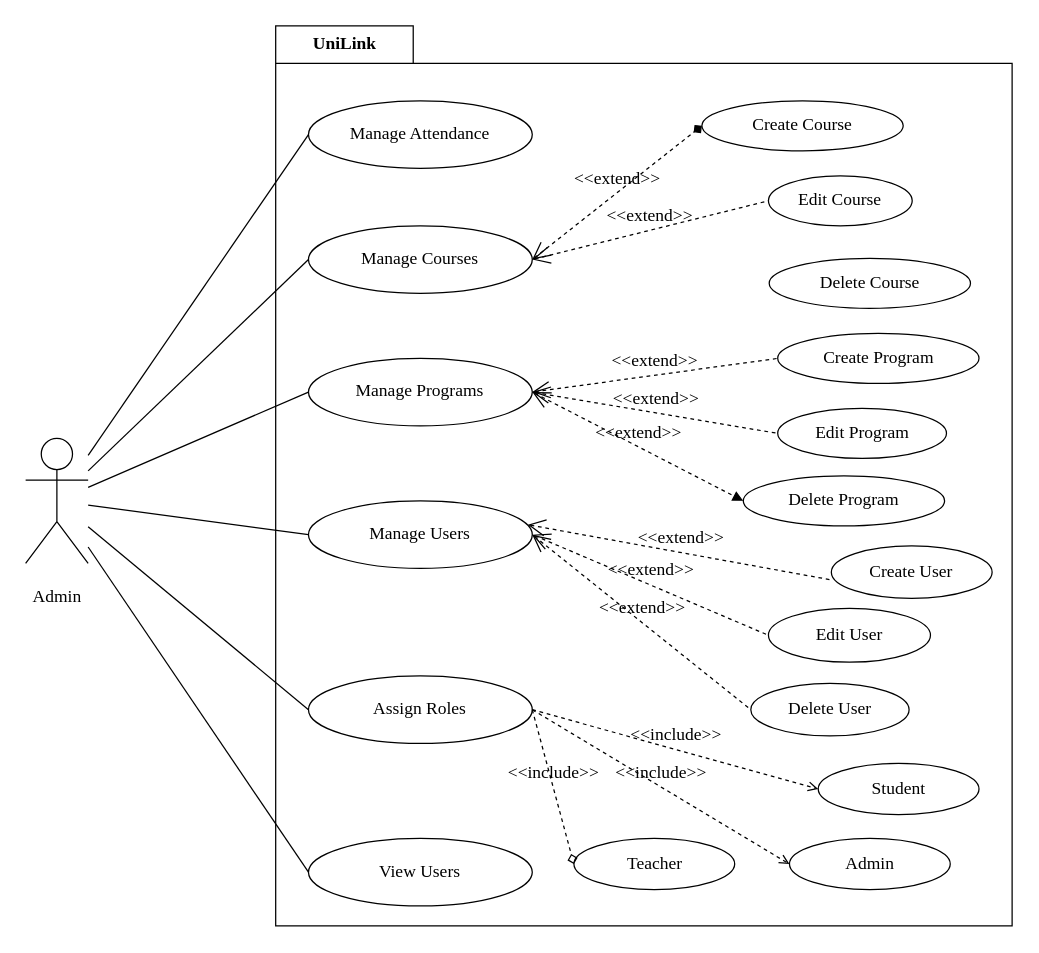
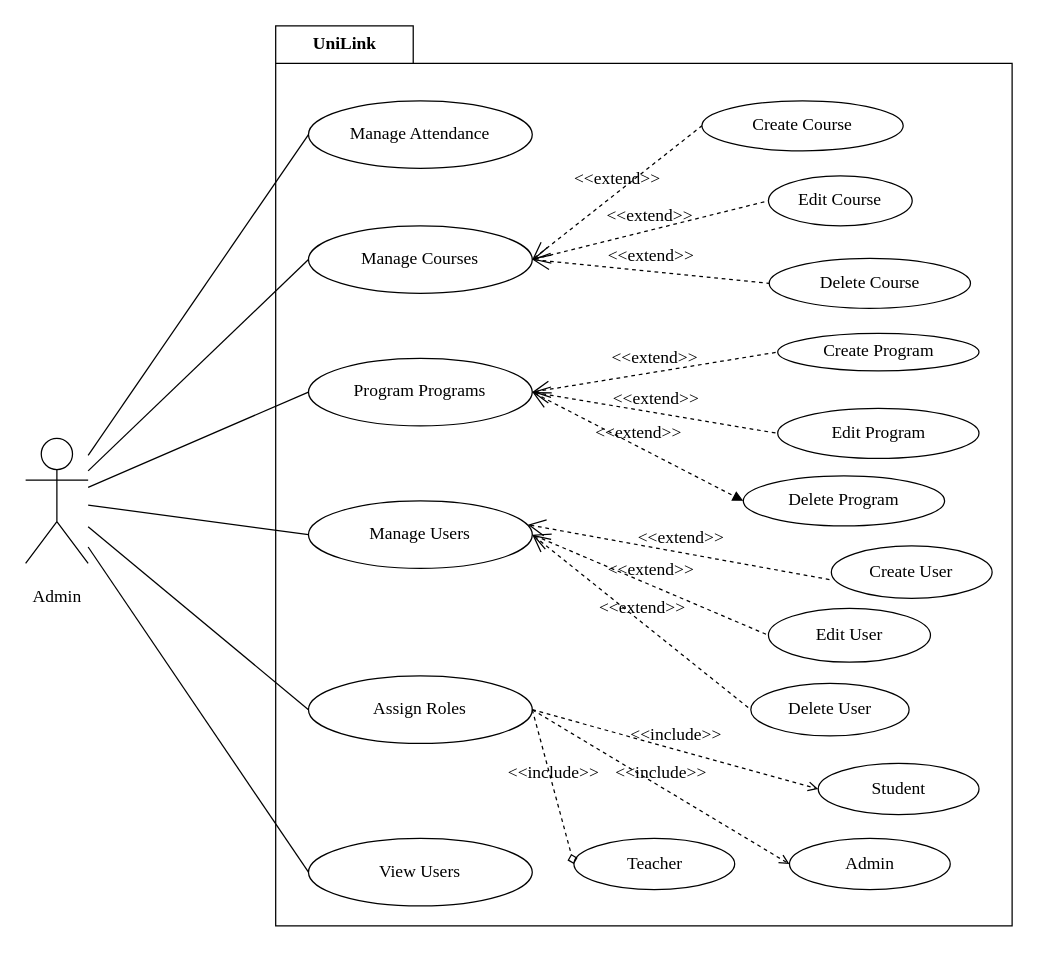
- <mxCell id="33" value="&amp;lt;&amp;lt;extend&amp;gt;&amp;gt;" style="edgeStyle=none;html=1;startArrow=open;endArrow=diamond;startSize=12;verticalAlign=bottom;dashed=1;labelBackgroundColor=none;fontFamily=Poppins;fontSource=https%3A%2F%2Ffonts.googleapis.com%2Fcss%3Ffamily%3DPoppins;fontSize=14;fontColor=#000000;entryX=0;entryY=0.5;entryDx=0;entryDy=0;exitX=1;exitY=0.5;exitDx=0;exitDy=0;" edge="1" parent="2" source="5" target="10"><mxGeometry width="160" relative="1" as="geometry"><mxPoint x="345.222" y="251" as="sourcePoint" /><mxPoint x="534.1" y="204" as="targetPoint" /></mxGeometry></mxCell>
+ <mxCell id="33" value="&amp;lt;&amp;lt;extend&amp;gt;&amp;gt;" style="edgeStyle=none;html=1;startArrow=open;endArrow=none;startSize=12;verticalAlign=bottom;dashed=1;labelBackgroundColor=none;fontFamily=Poppins;fontSource=https%3A%2F%2Ffonts.googleapis.com%2Fcss%3Ffamily%3DPoppins;fontSize=14;fontColor=#000000;entryX=0;entryY=0.5;entryDx=0;entryDy=0;exitX=1;exitY=0.5;exitDx=0;exitDy=0;" edge="1" parent="2" source="5" target="10"><mxGeometry width="160" relative="1" as="geometry"><mxPoint x="345.222" y="251" as="sourcePoint" /><mxPoint x="534.1" y="204" as="targetPoint" /></mxGeometry></mxCell>
+ <mxCell id="31" value="&amp;lt;&amp;lt;extend&amp;gt;&amp;gt;" style="edgeStyle=none;html=1;startArrow=open;endArrow=none;startSize=12;verticalAlign=bottom;dashed=1;labelBackgroundColor=none;fontFamily=Poppins;fontSource=https%3A%2F%2Ffonts.googleapis.com%2Fcss%3Ffamily%3DPoppins;fontSize=14;fontColor=#000000;entryX=0;entryY=0.5;entryDx=0;entryDy=0;exitX=1;exitY=0.5;exitDx=0;exitDy=0;" edge="1" parent="2" source="5" target="12"><mxGeometry width="160" relative="1" as="geometry"><mxPoint x="345.222" y="357" as="sourcePoint" /><mxPoint x="480.892" y="297" as="targetPoint" /></mxGeometry></mxCell>
- <mxCell id="13" value="Create Program" style="ellipse;whiteSpace=wrap;html=1;fontFamily=Poppins;fontSource=https%3A%2F%2Ffonts.googleapis.com%2Fcss%3Ffamily%3DPoppins;fontSize=14;fontColor=#000000;" vertex="1" parent="2"><mxGeometry x="401.512" y="246.0" width="161" height="40.0" as="geometry" /></mxCell>
+ <mxCell id="13" value="Create Program" style="ellipse;whiteSpace=wrap;html=1;fontFamily=Poppins;fontSource=https%3A%2F%2Ffonts.googleapis.com%2Fcss%3Ffamily%3DPoppins;fontSize=14;fontColor=#000000;" vertex="1" parent="2"><mxGeometry x="401.512" y="246.0" width="161" height="30" as="geometry" /></mxCell>
- <mxCell id="6" value="Manage Programs" style="ellipse;whiteSpace=wrap;html=1;fontFamily=Poppins;fontSource=https%3A%2F%2Ffonts.googleapis.com%2Fcss%3Ffamily%3DPoppins;fontSize=14;fontColor=#000000;" vertex="1" parent="2"><mxGeometry x="26.222" y="266.0" width="179" height="54.0" as="geometry" /></mxCell>
+ <mxCell id="6" value="Program Programs" style="ellipse;whiteSpace=wrap;html=1;fontFamily=Poppins;fontSource=https%3A%2F%2Ffonts.googleapis.com%2Fcss%3Ffamily%3DPoppins;fontSize=14;fontColor=#000000;" vertex="1" parent="2"><mxGeometry x="26.222" y="266.0" width="179" height="54.0" as="geometry" /></mxCell>
- <mxCell id="14" value="Edit Program" style="ellipse;whiteSpace=wrap;html=1;fontFamily=Poppins;fontSource=https%3A%2F%2Ffonts.googleapis.com%2Fcss%3Ffamily%3DPoppins;fontSize=14;fontColor=#000000;" vertex="1" parent="2"><mxGeometry x="401.513" y="306.0" width="135" height="40.0" as="geometry" /></mxCell>
+ <mxCell id="14" value="Edit Program" style="ellipse;whiteSpace=wrap;html=1;fontFamily=Poppins;fontSource=https%3A%2F%2Ffonts.googleapis.com%2Fcss%3Ffamily%3DPoppins;fontSize=14;fontColor=#000000;" vertex="1" parent="2"><mxGeometry x="401.513" y="306.0" width="161" height="40.0" as="geometry" /></mxCell>
